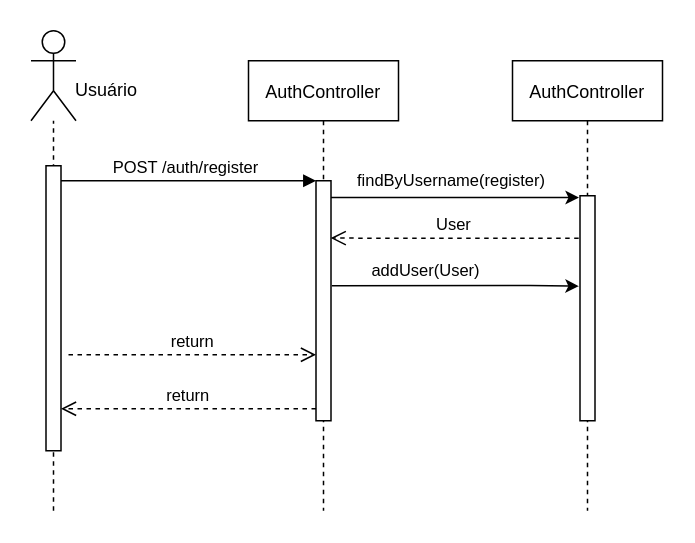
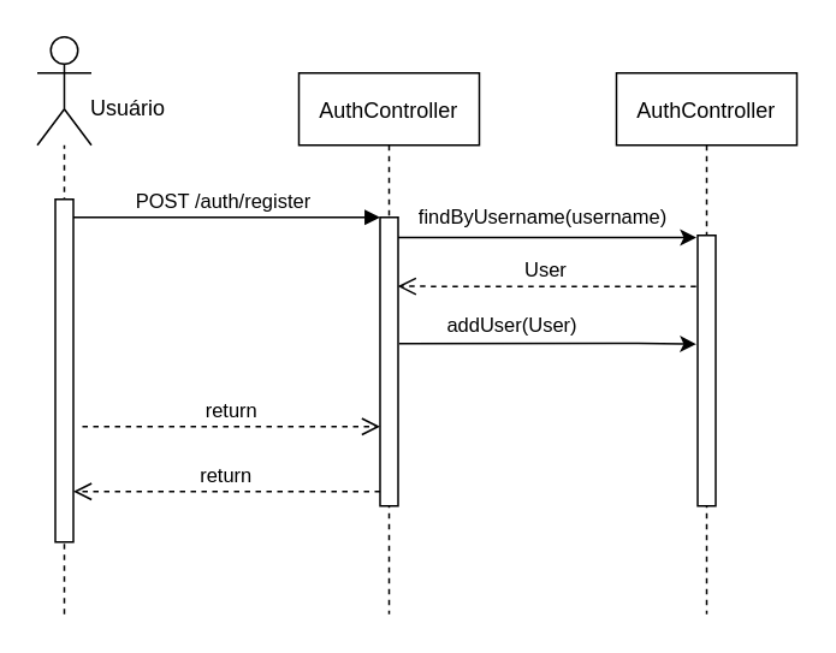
- <mxCell id="15" value="&lt;font style=&quot;font-size: 11px&quot;&gt;findByUsername(register)&lt;/font&gt;" style="text;html=1;align=center;verticalAlign=middle;resizable=0;points=[];autosize=1;" vertex="1" parent="1"><mxGeometry x="225" y="110" width="150" height="20" as="geometry" /></mxCell>
+ <mxCell id="15" value="&lt;font style=&quot;font-size: 11px&quot;&gt;findByUsername(username)&lt;/font&gt;" style="text;html=1;align=center;verticalAlign=middle;resizable=0;points=[];autosize=1;" vertex="1" parent="1"><mxGeometry x="225" y="110" width="150" height="20" as="geometry" /></mxCell>
